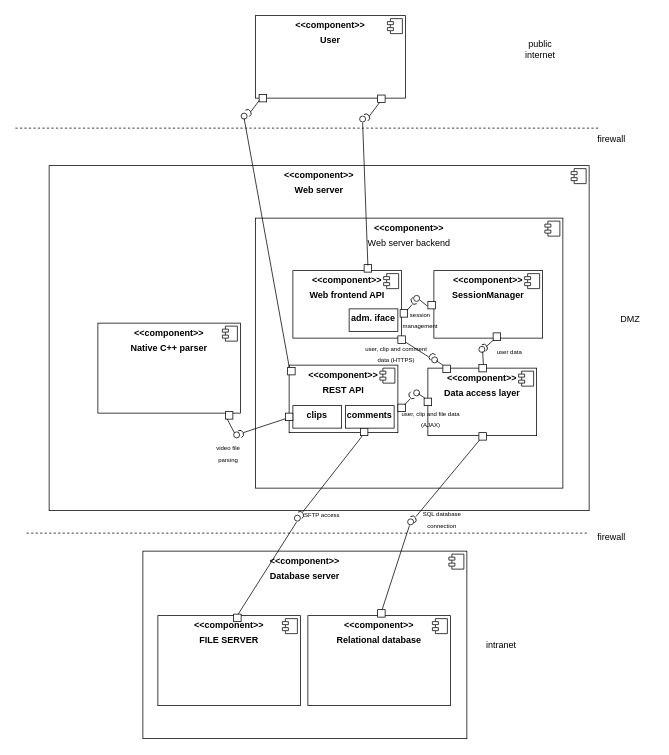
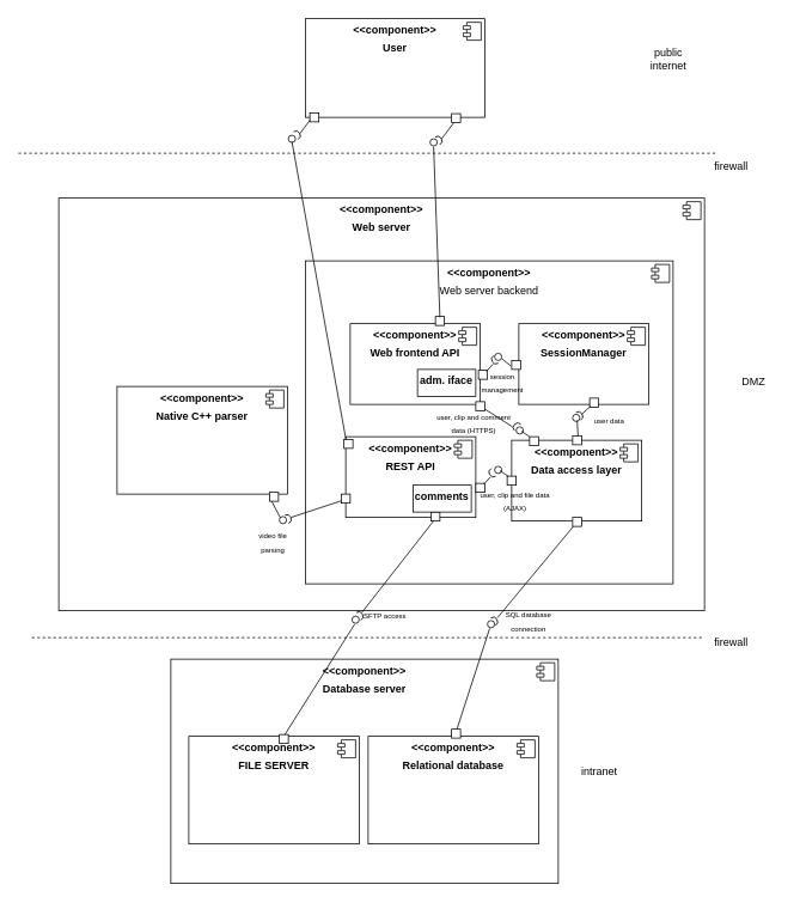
- <mxCell id="32" value="&lt;font style=&quot;font-size: 12px&quot;&gt;public internet&lt;/font&gt;" style="text;html=1;strokeColor=none;fillColor=none;align=center;verticalAlign=middle;whiteSpace=wrap;rounded=0;fontSize=8;" parent="1" vertex="1"><mxGeometry x="690" y="50" width="60" height="30" as="geometry" /></mxCell>
+ <mxCell id="32" value="&lt;font style=&quot;font-size: 12px&quot;&gt;public internet&lt;/font&gt;" style="text;html=1;strokeColor=none;fillColor=none;align=center;verticalAlign=middle;whiteSpace=wrap;rounded=0;fontSize=8;" parent="1" vertex="1"><mxGeometry x="715" y="50" width="60" height="30" as="geometry" /></mxCell>
- <mxCell id="73" value="&lt;p style=&quot;margin: 0px ; margin-top: 6px ; text-align: center&quot;&gt;&lt;b&gt;clips&lt;/b&gt;&lt;/p&gt;" style="align=left;overflow=fill;html=1;dropTarget=0;" parent="1" vertex="1"><mxGeometry x="390" y="540" width="65" height="30" as="geometry" /></mxCell>
